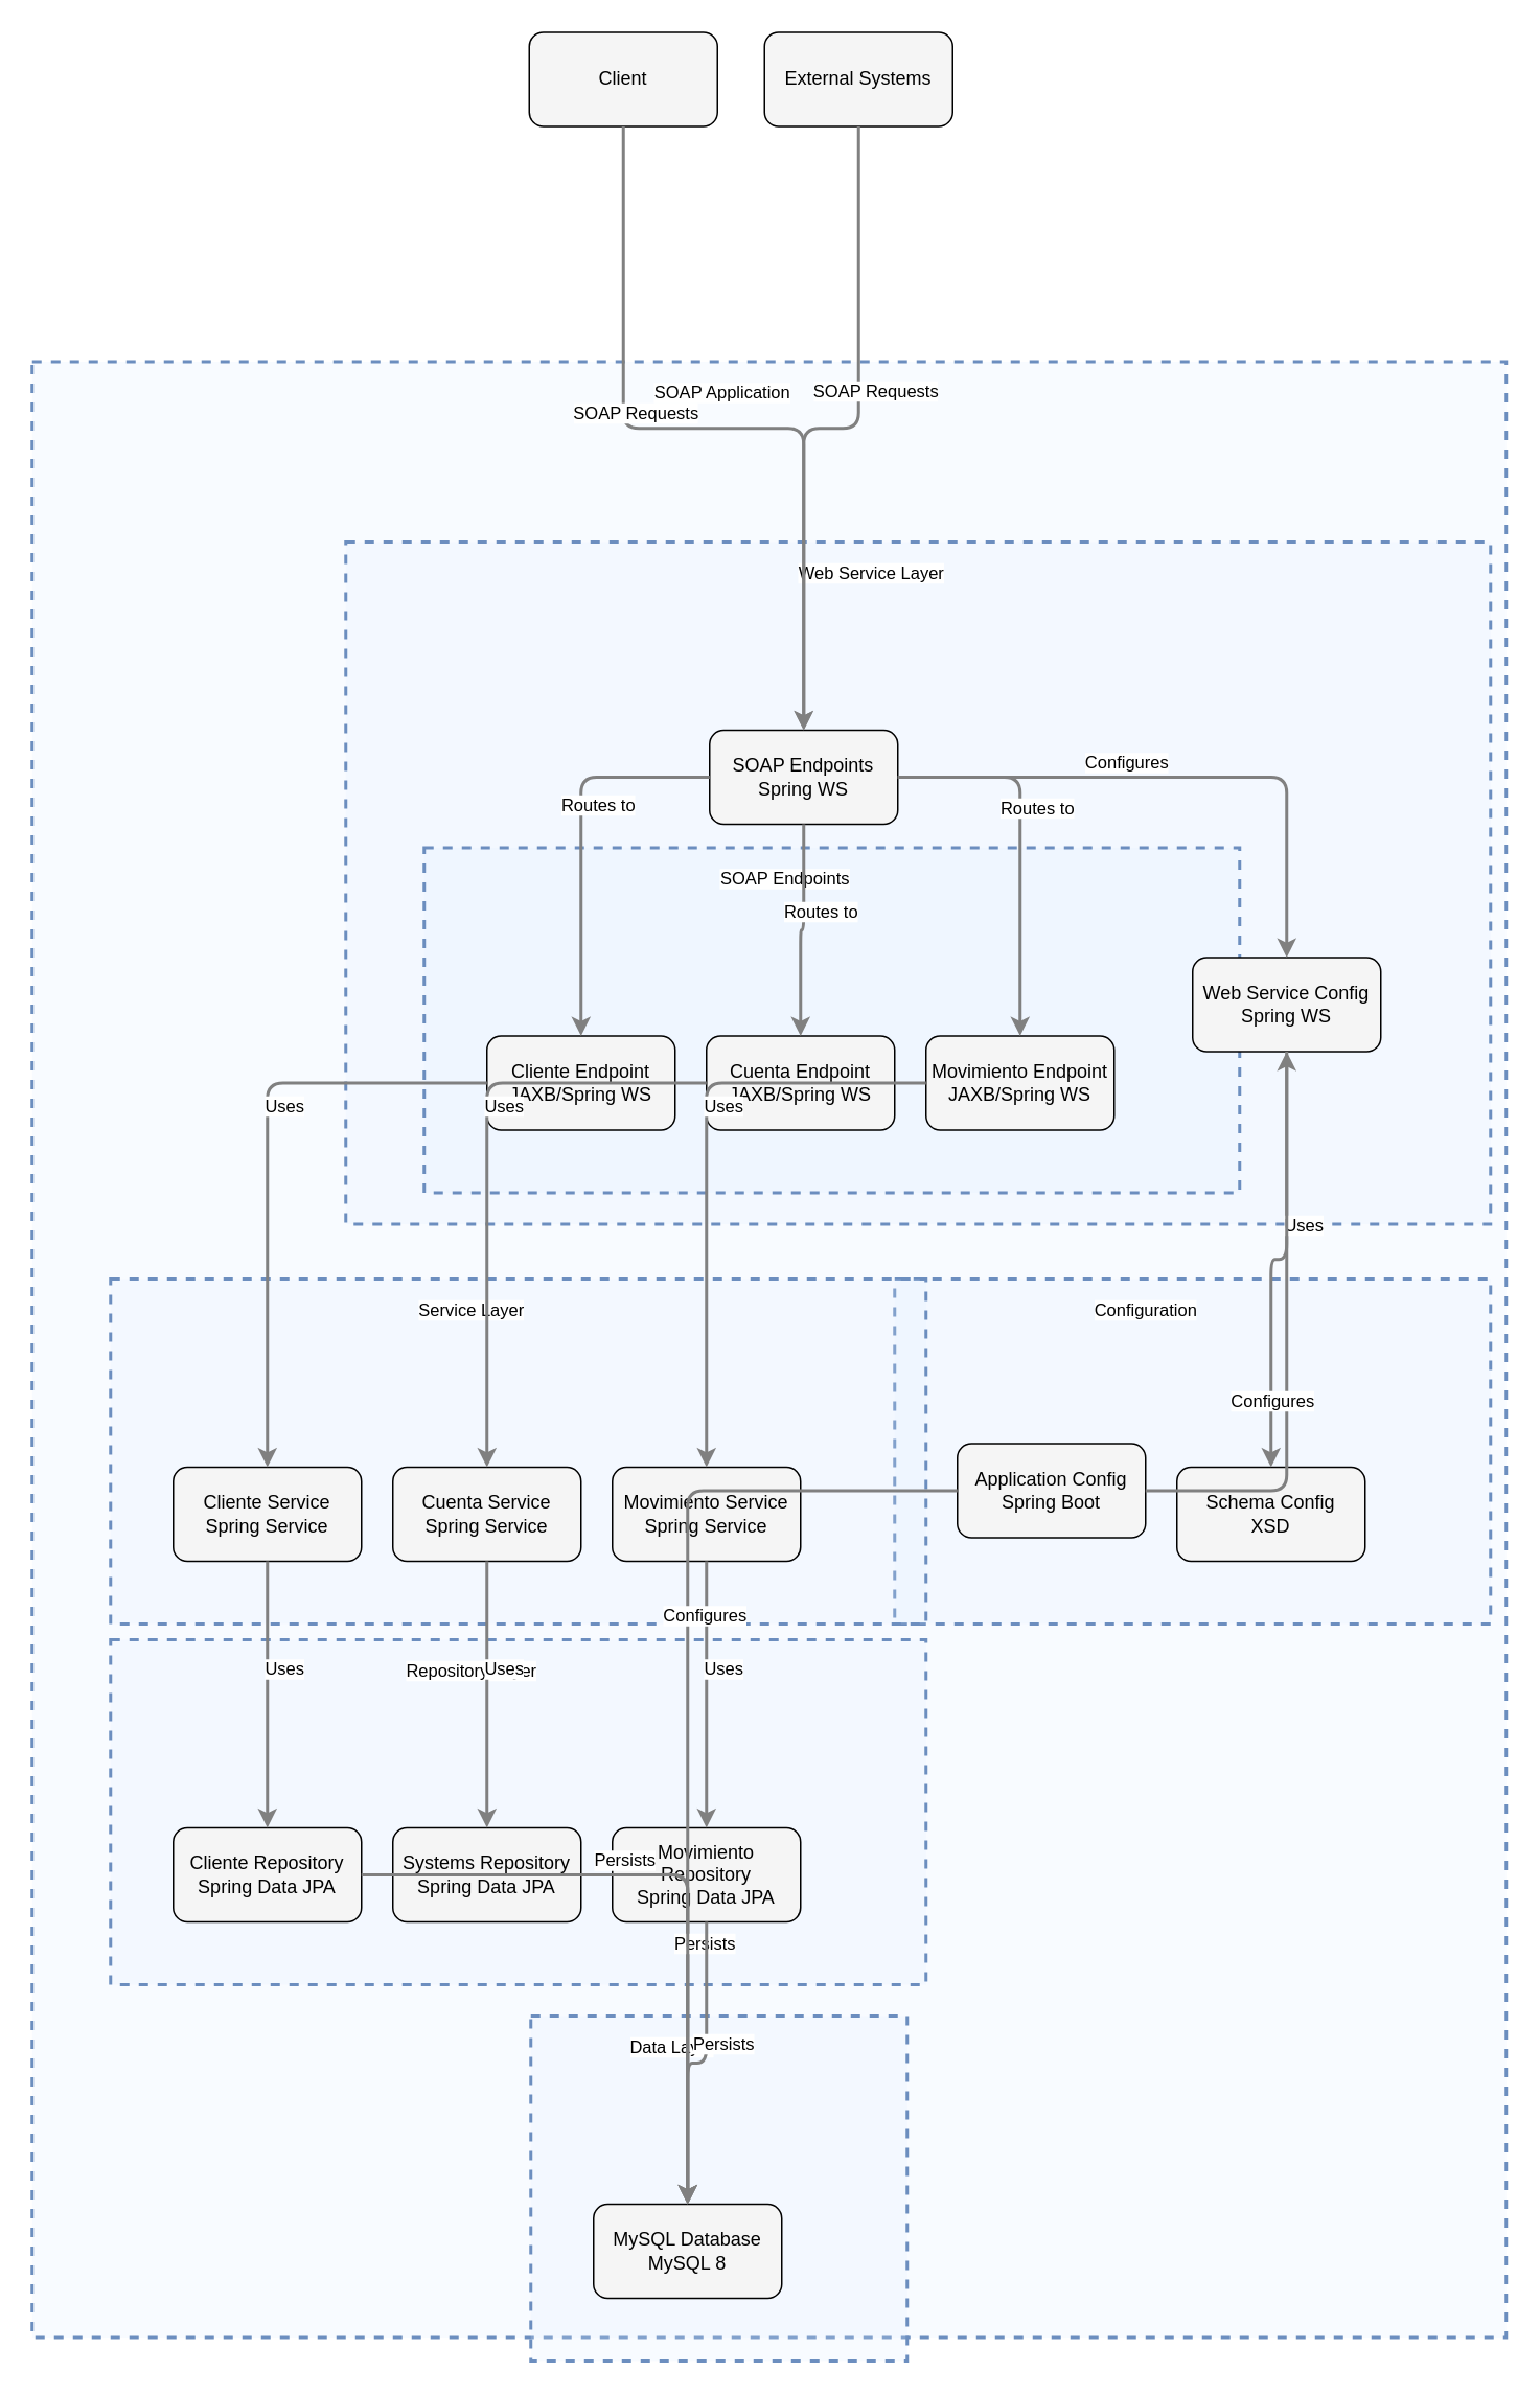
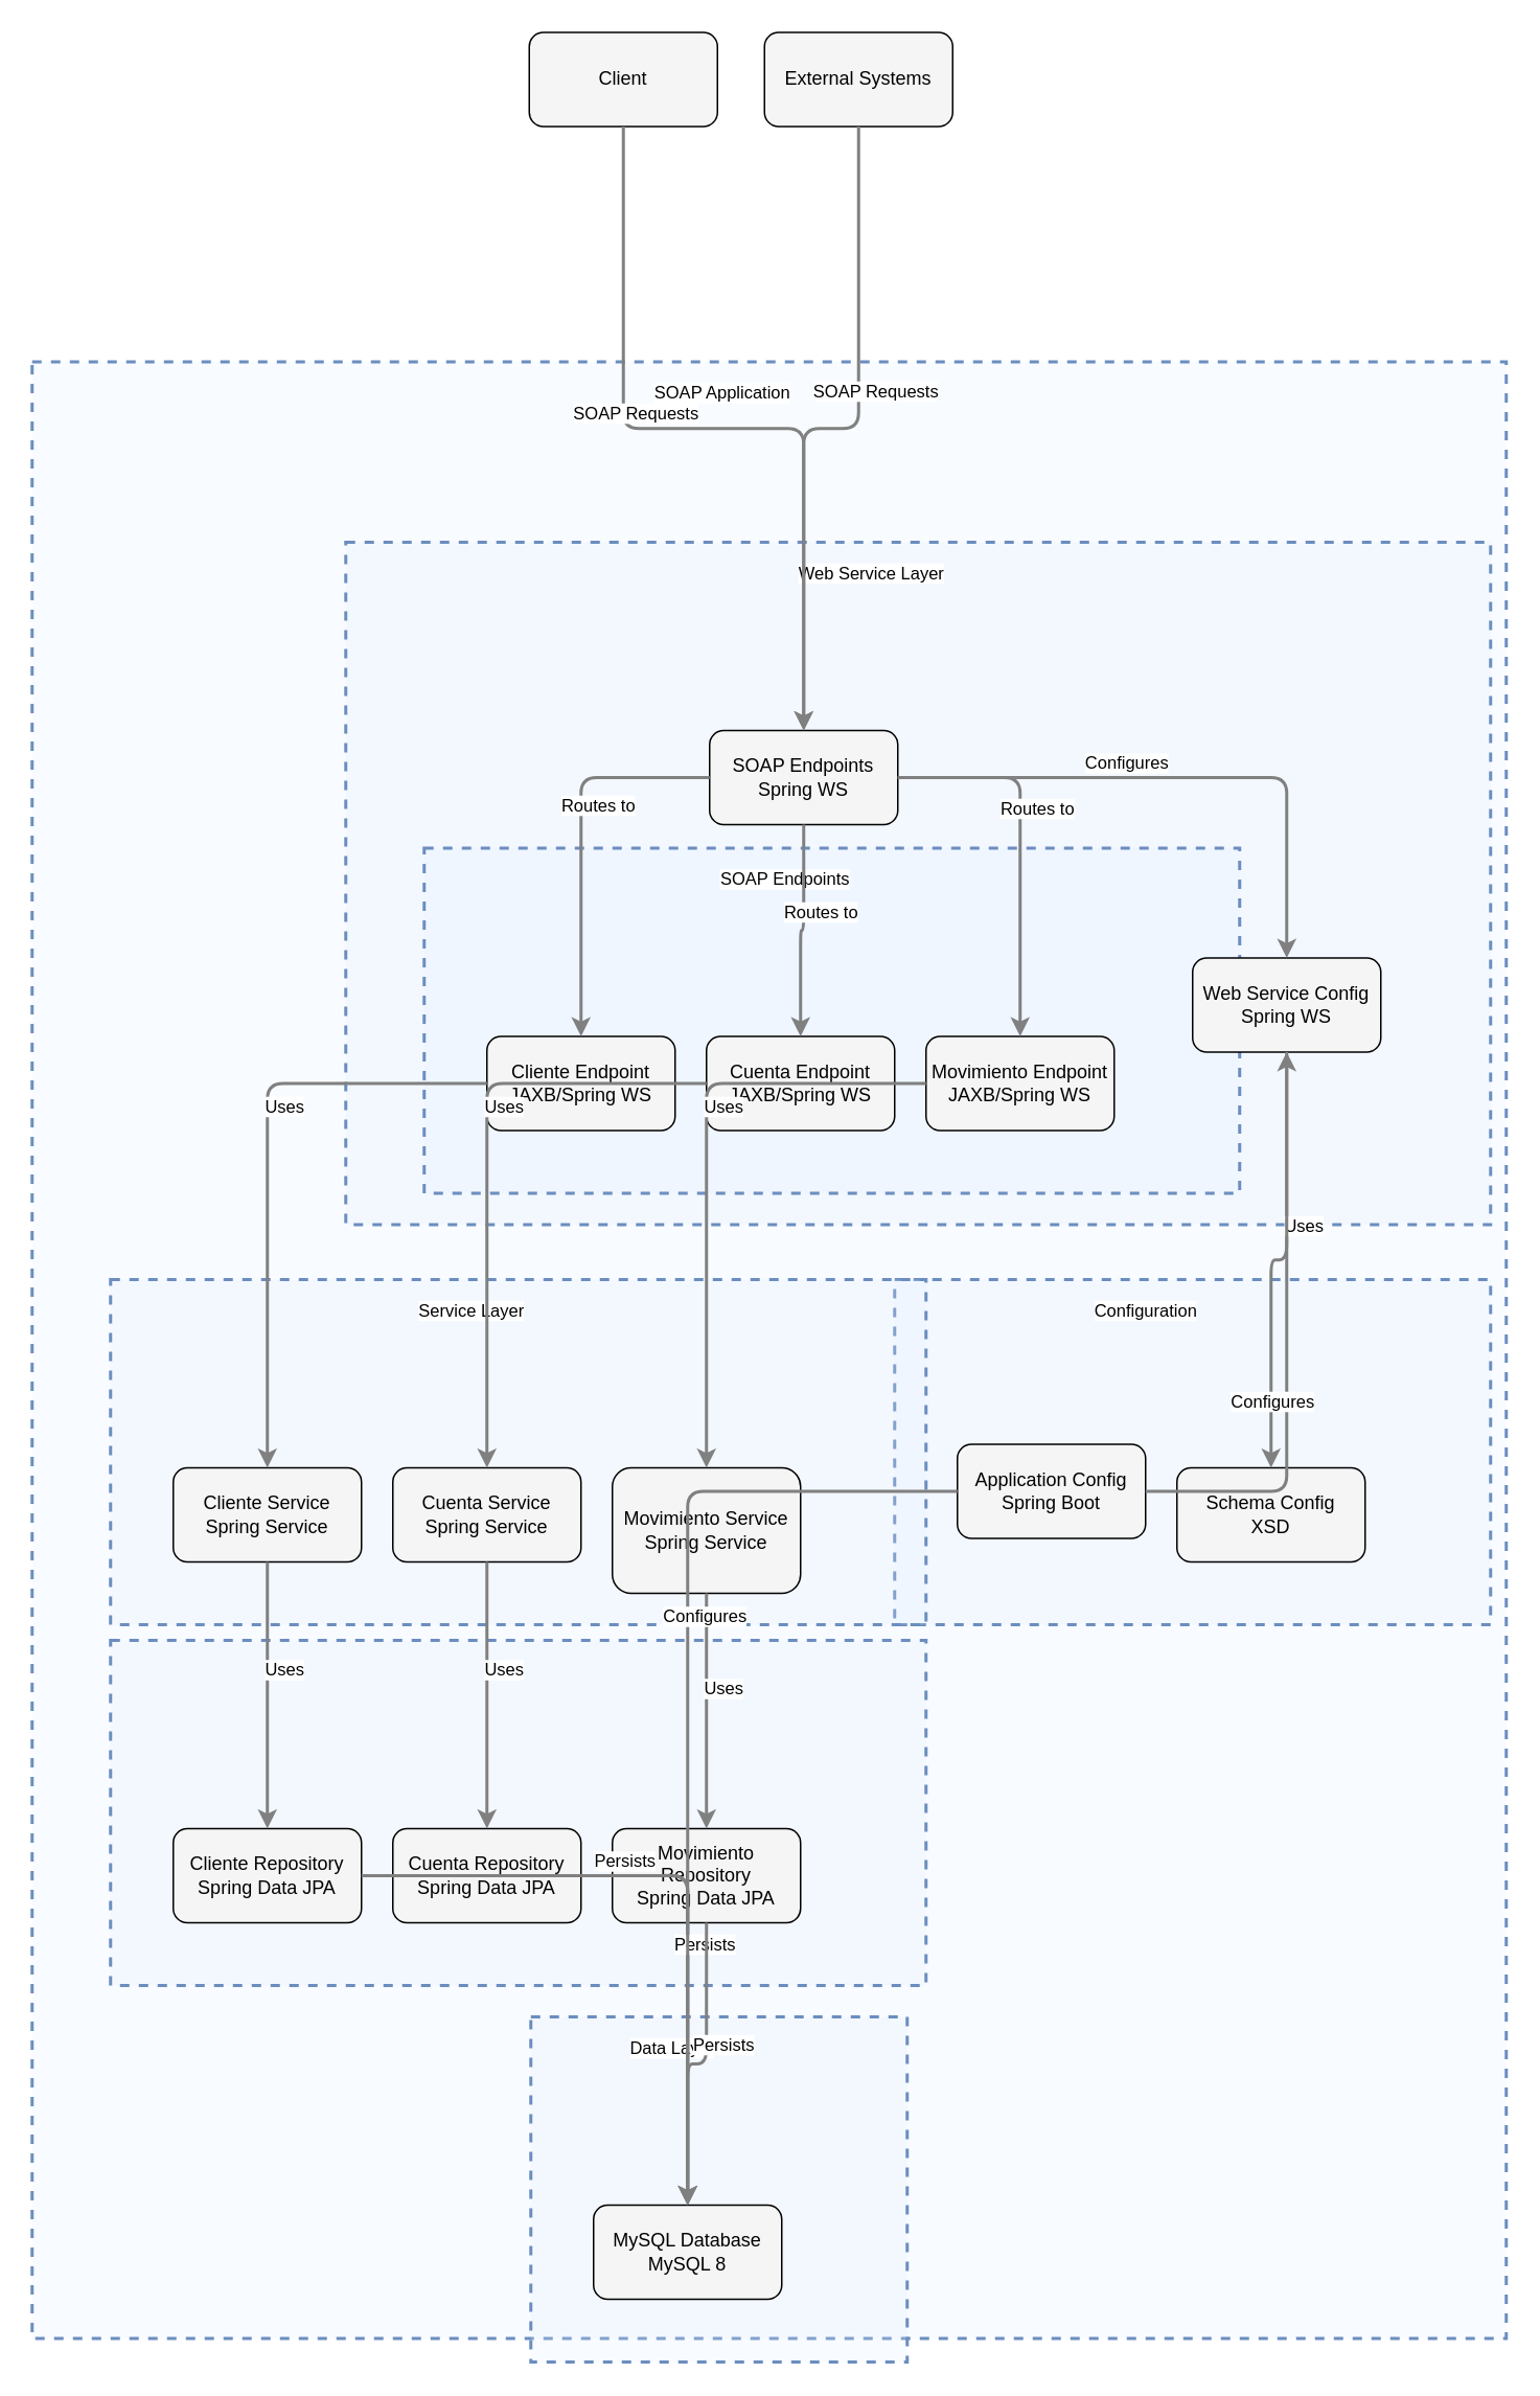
- <mxCell id="25" value="Movimiento Service&lt;br&gt;Spring Service" style="rounded=1;whiteSpace=wrap;html=1;fillColor=#f5f5f5" vertex="1" parent="10"><mxGeometry x="320" y="120" width="120" height="60" as="geometry" /></mxCell>
+ <mxCell id="25" value="Movimiento Service&lt;br&gt;Spring Service" style="rounded=1;whiteSpace=wrap;html=1;fillColor=#f5f5f5" vertex="1" parent="10"><mxGeometry x="320" y="120" width="120" height="80" as="geometry" /></mxCell>
- <mxCell id="9" value="Repository Layer" style="edgeLabel;html=1;align=center;verticalAlign=middle;resizable=0;labelBackgroundColor=white;spacing=5" vertex="1" parent="14"><mxGeometry x="58" y="823" width="444" height="24" as="geometry" /></mxCell>
- <mxCell id="27" value="Systems Repository&lt;br&gt;Spring Data JPA" style="rounded=1;whiteSpace=wrap;html=1;fillColor=#f5f5f5" vertex="1" parent="8"><mxGeometry x="180" y="120" width="120" height="60" as="geometry" /></mxCell>
+ <mxCell id="27" value="Cuenta Repository&lt;br&gt;Spring Data JPA" style="rounded=1;whiteSpace=wrap;html=1;fillColor=#f5f5f5" vertex="1" parent="8"><mxGeometry x="180" y="120" width="120" height="60" as="geometry" /></mxCell>
